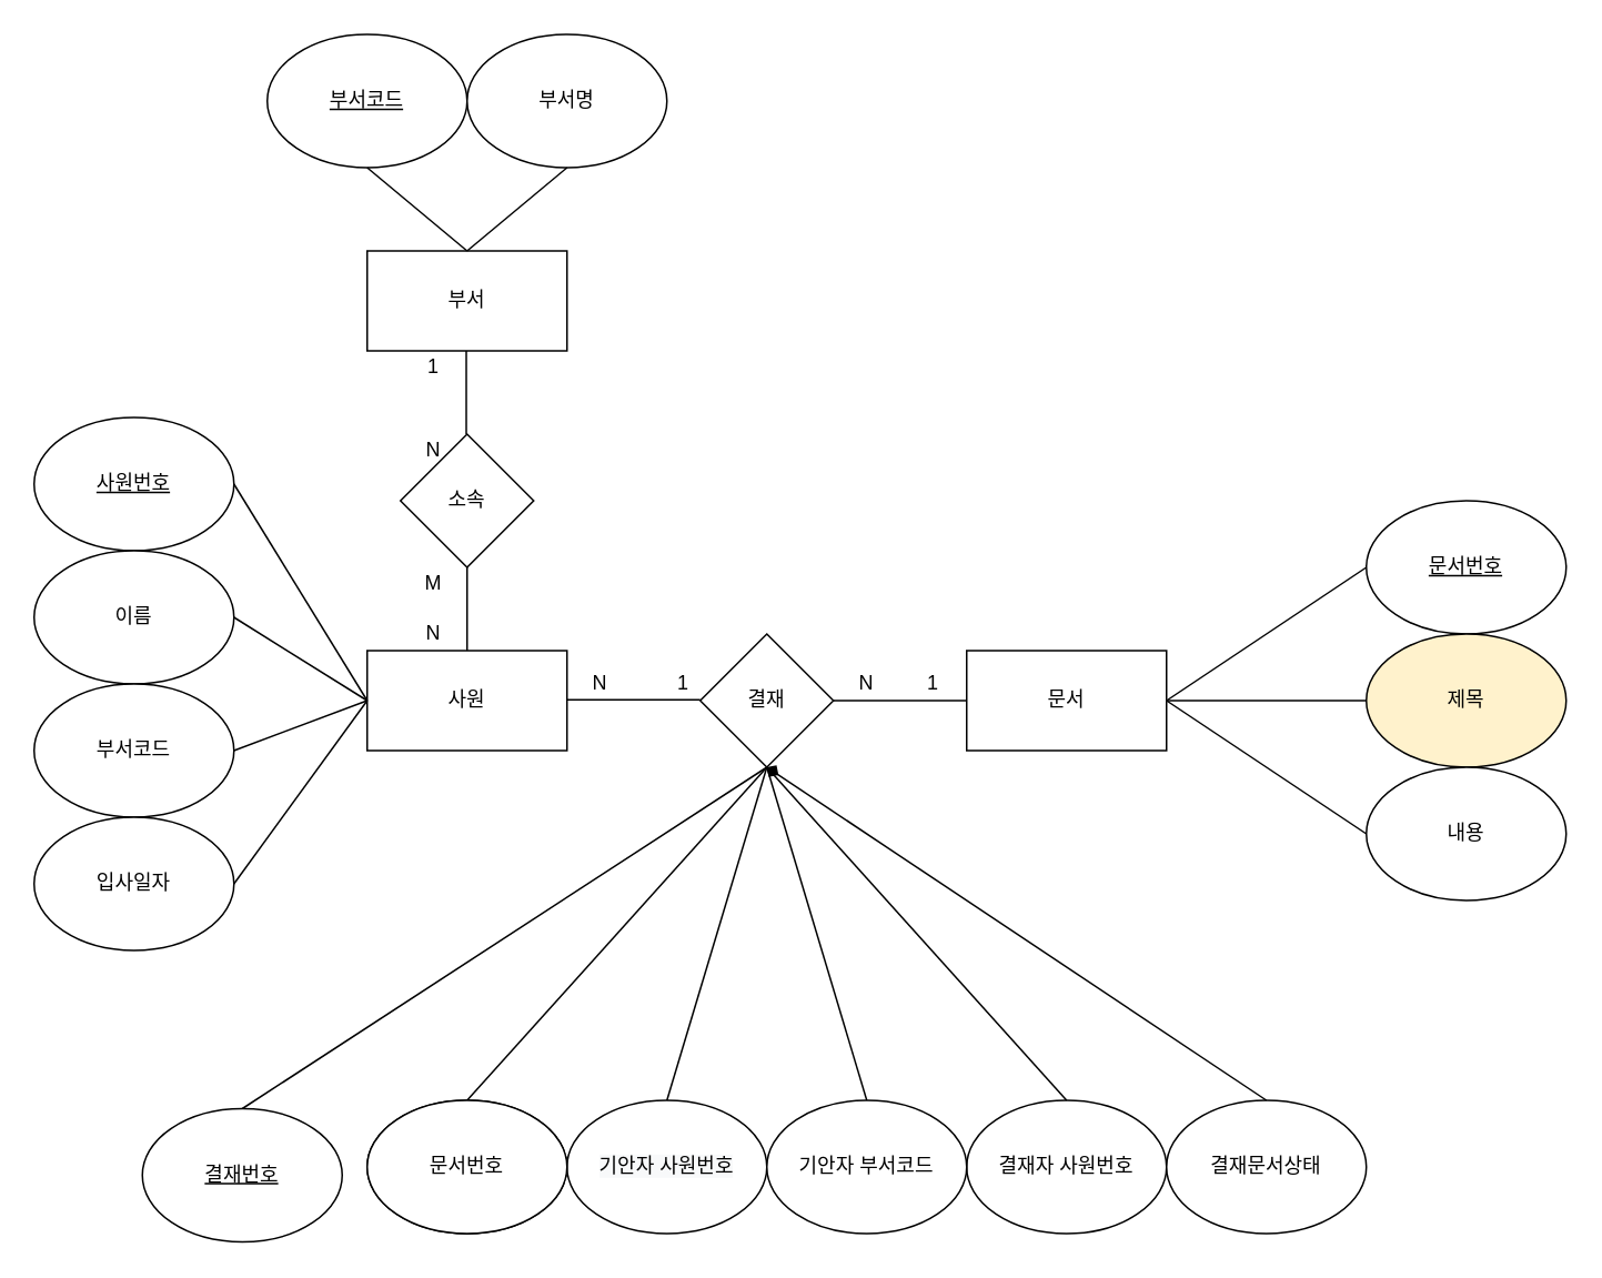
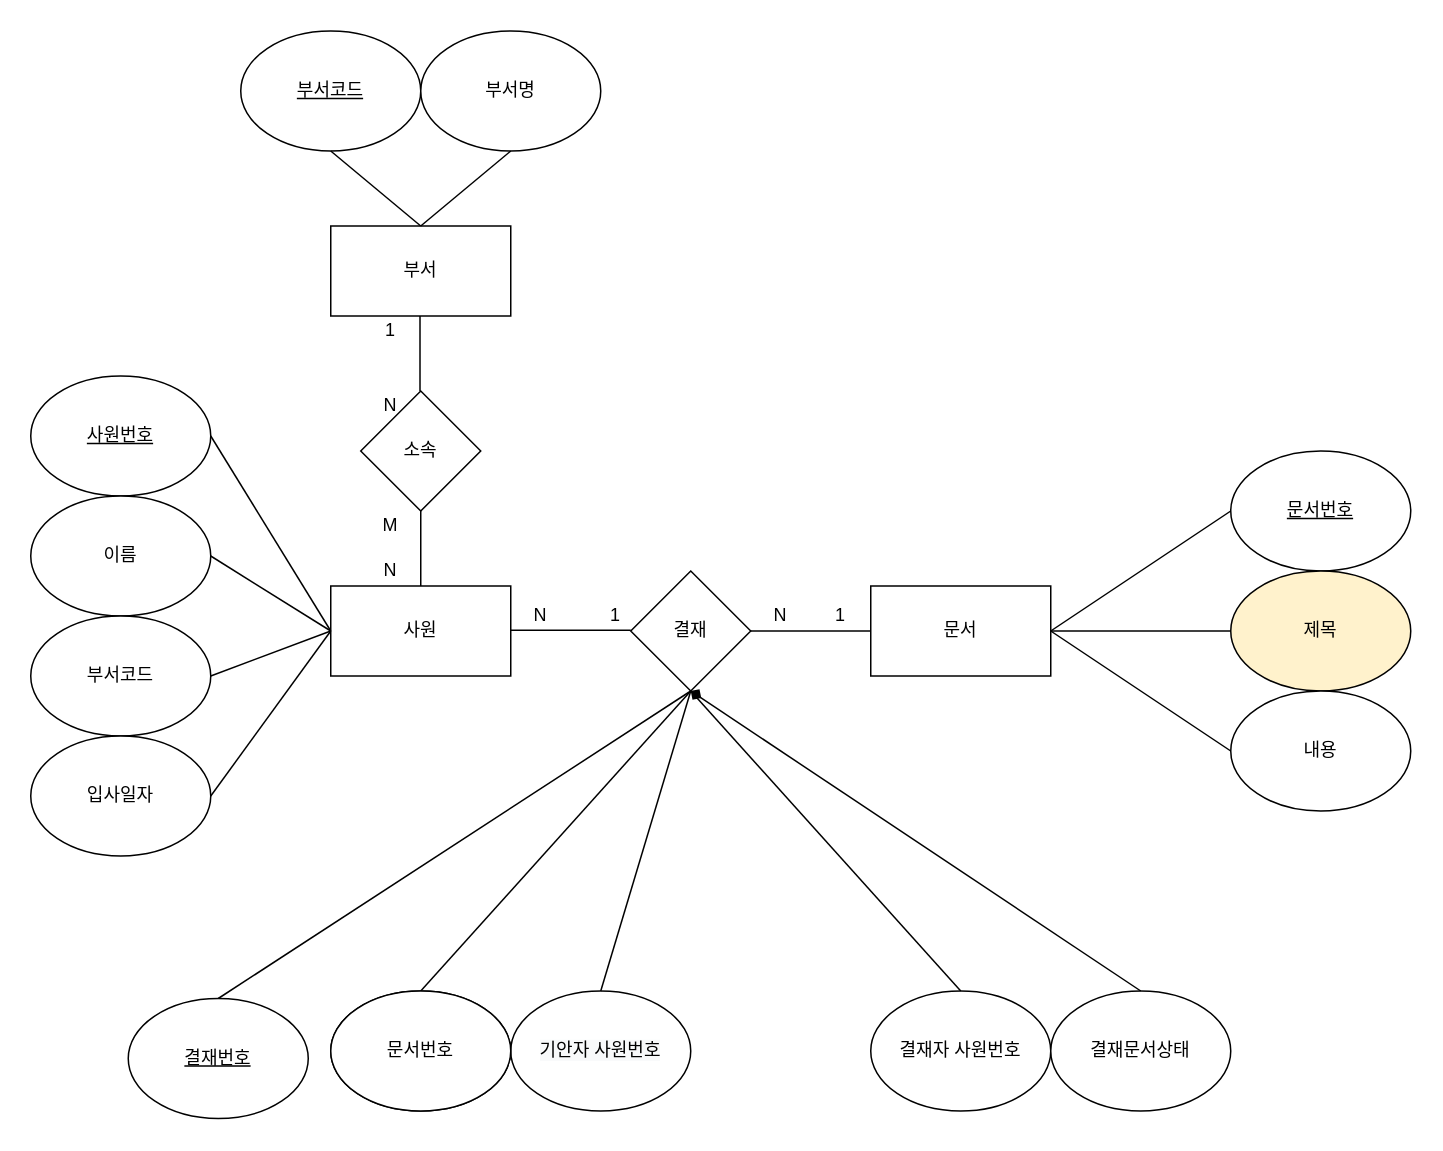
- <mxCell id="49" value="" style="endArrow=none;html=1;entryX=0.5;entryY=0;entryDx=0;entryDy=0;exitX=0.5;exitY=1;exitDx=0;exitDy=0;" edge="1" target="48" parent="1" source="2"><mxGeometry width="50" height="50" relative="1" as="geometry"><mxPoint x="460" y="470" as="sourcePoint" /><mxPoint x="594" y="670" as="targetPoint" /></mxGeometry></mxCell>
- <mxCell id="48" value="기안자 부서코드" style="ellipse;whiteSpace=wrap;html=1;" vertex="1" parent="1"><mxGeometry x="460" y="660" width="120" height="80" as="geometry" /></mxCell>
